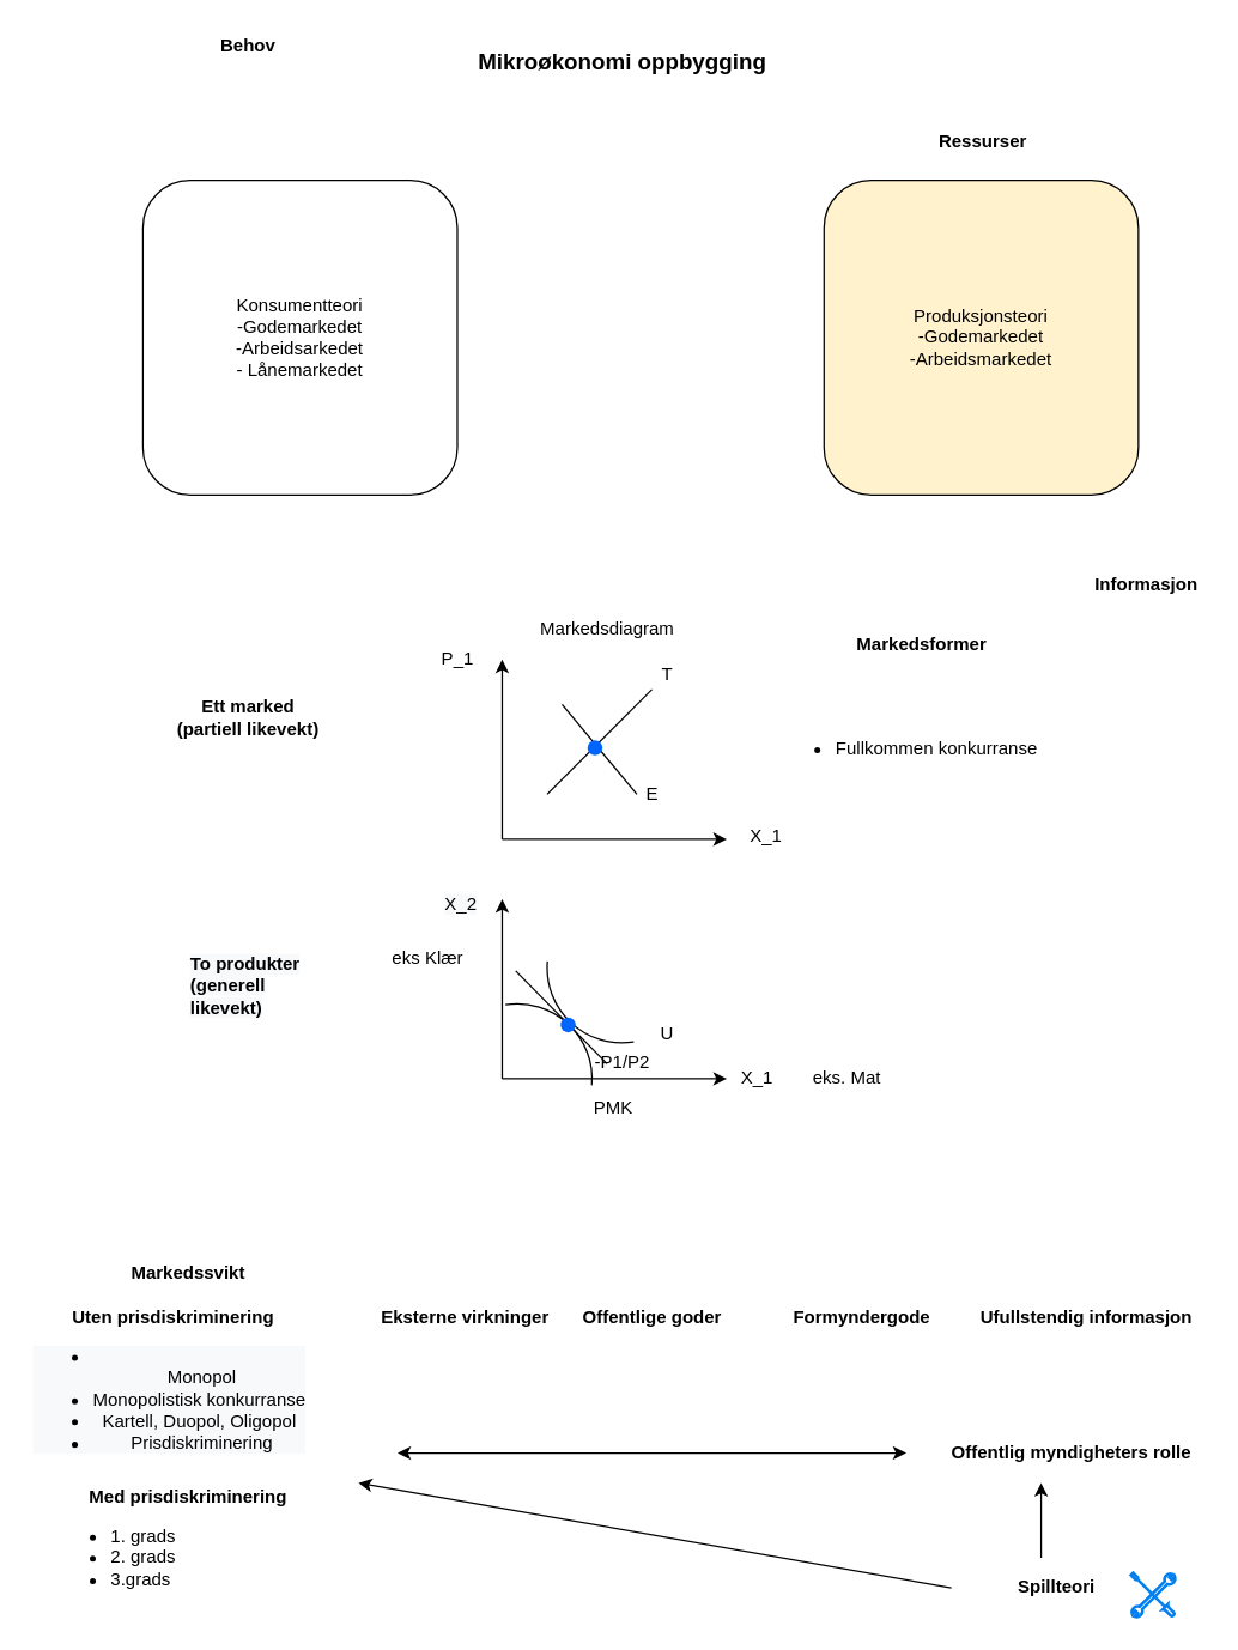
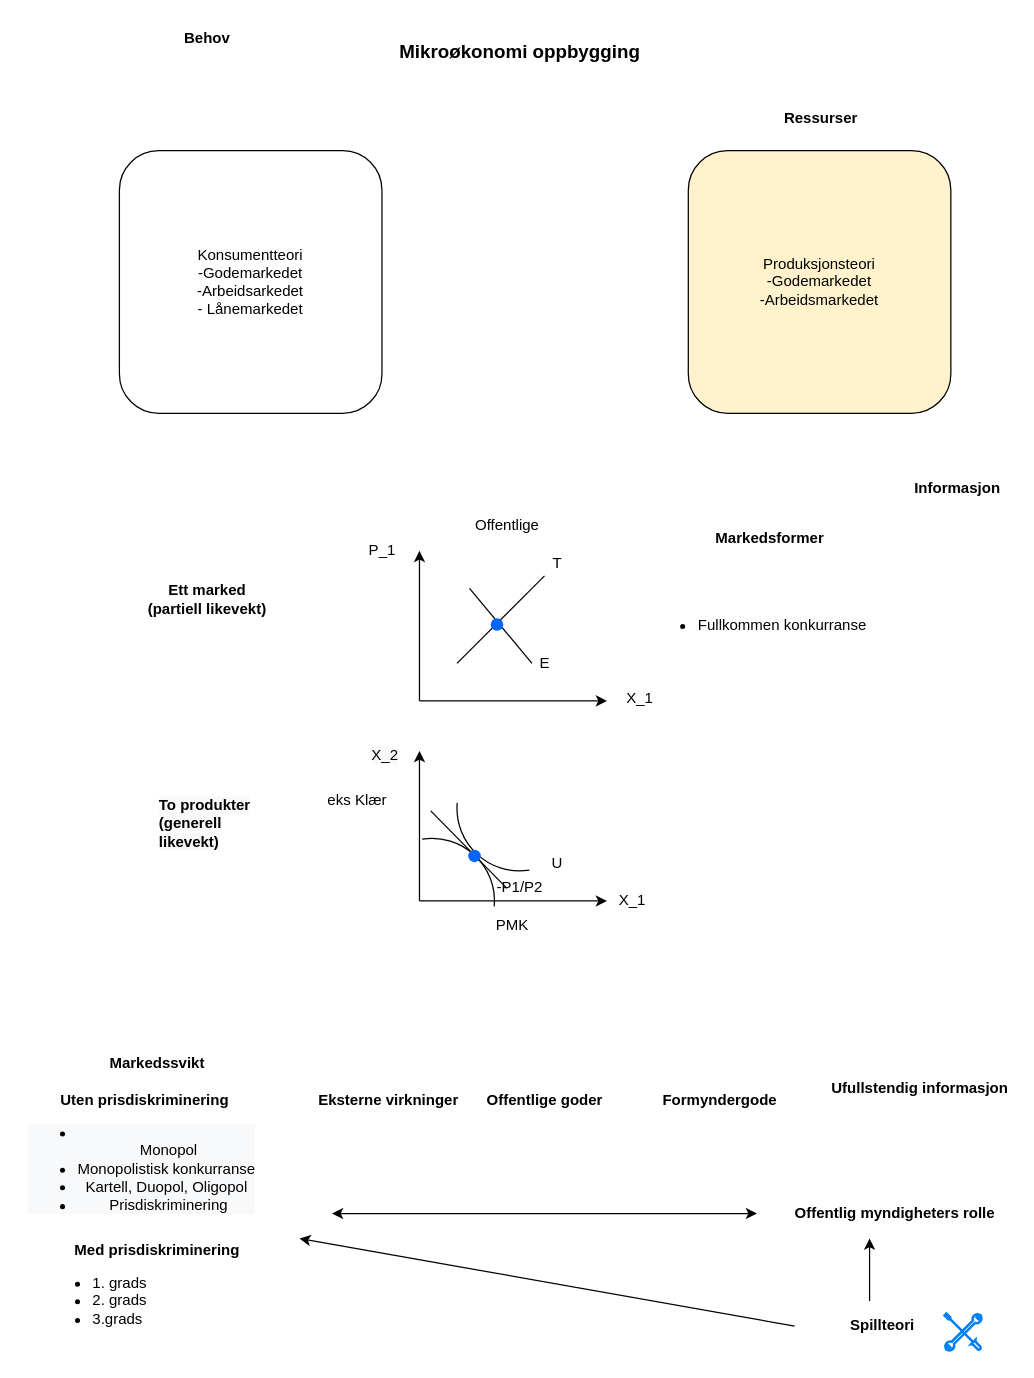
- <mxCell id="14" value="Markedsdiagram" style="text;html=1;align=center;verticalAlign=middle;resizable=0;points=[];autosize=1;" parent="1" vertex="1"><mxGeometry x="355" y="410" width="100" height="20" as="geometry" /></mxCell>
+ <mxCell id="14" value="Offentlige" style="text;html=1;align=center;verticalAlign=middle;resizable=0;points=[];autosize=1;" parent="1" vertex="1"><mxGeometry x="355" y="410" width="100" height="20" as="geometry" /></mxCell>
- <mxCell id="20" value="eks. Mat" style="text;html=1;align=center;verticalAlign=middle;resizable=0;points=[];autosize=1;" parent="1" vertex="1"><mxGeometry x="535" y="710" width="60" height="20" as="geometry" /></mxCell>
- <mxCell id="29" value="&lt;b&gt;Ufullstendig informasjon&lt;/b&gt;" style="text;html=1;align=center;verticalAlign=middle;resizable=0;points=[];autosize=1;" parent="1" vertex="1"><mxGeometry x="645" y="870" width="160" height="20" as="geometry" /></mxCell>
+ <mxCell id="29" value="&lt;b&gt;Ufullstendig informasjon&lt;/b&gt;" style="text;html=1;align=center;verticalAlign=middle;resizable=0;points=[];autosize=1;" parent="1" vertex="1"><mxGeometry x="655" y="860" width="160" height="20" as="geometry" /></mxCell>
